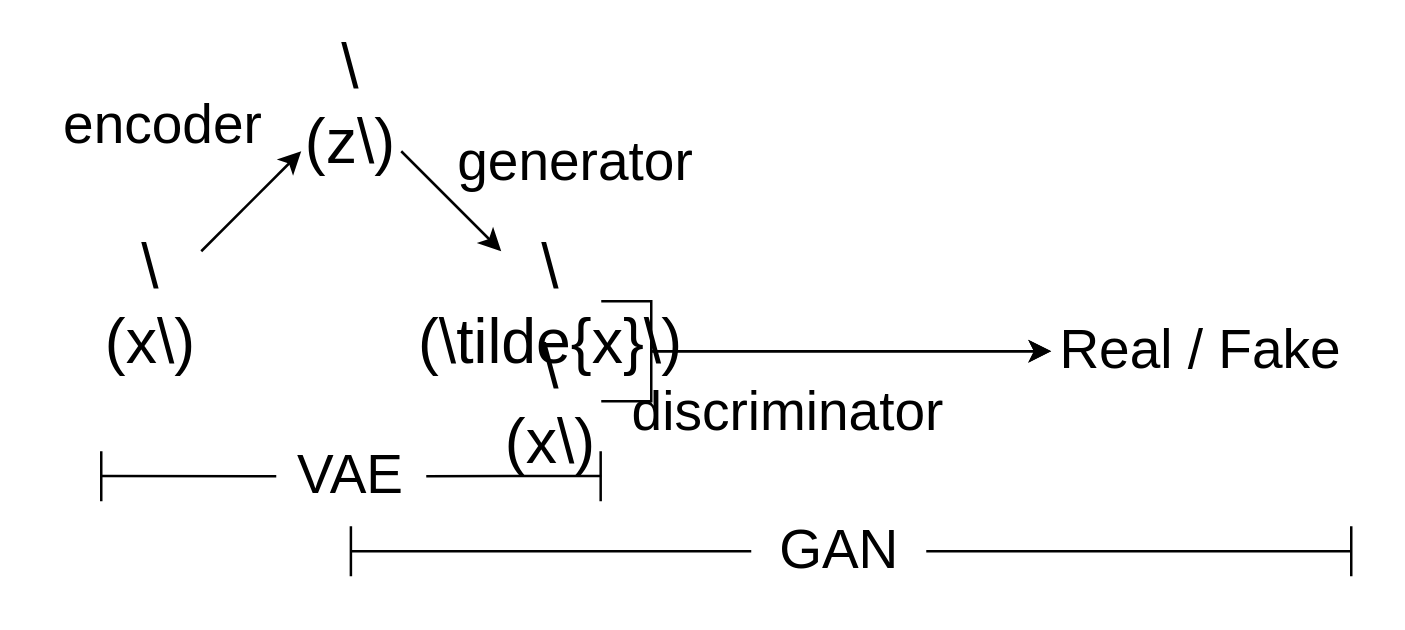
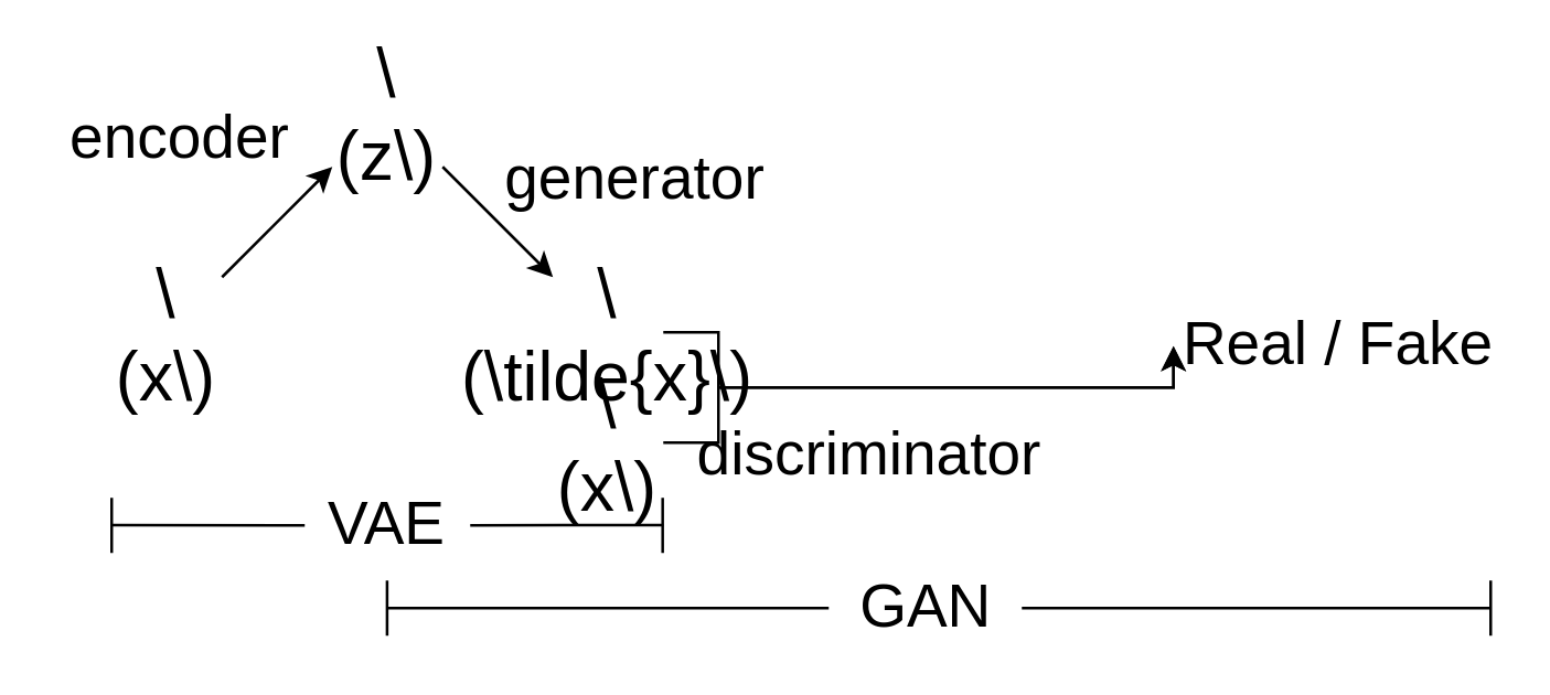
- <mxCell id="10" value="Real / Fake" style="text;html=1;strokeColor=none;fillColor=none;align=center;verticalAlign=middle;whiteSpace=wrap;rounded=0;fontSize=22;" vertex="1" parent="1"><mxGeometry x="420" y="120" width="120" height="40" as="geometry" /></mxCell>
+ <mxCell id="10" value="Real / Fake" style="text;html=1;strokeColor=none;fillColor=none;align=center;verticalAlign=middle;whiteSpace=wrap;rounded=0;fontSize=22;" vertex="1" parent="1"><mxGeometry x="425" y="105" width="120" height="40" as="geometry" /></mxCell>
